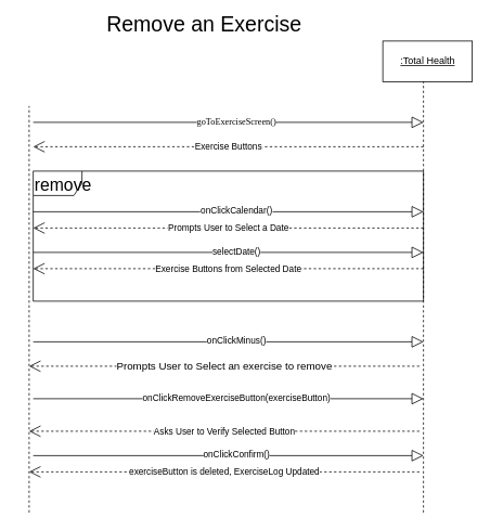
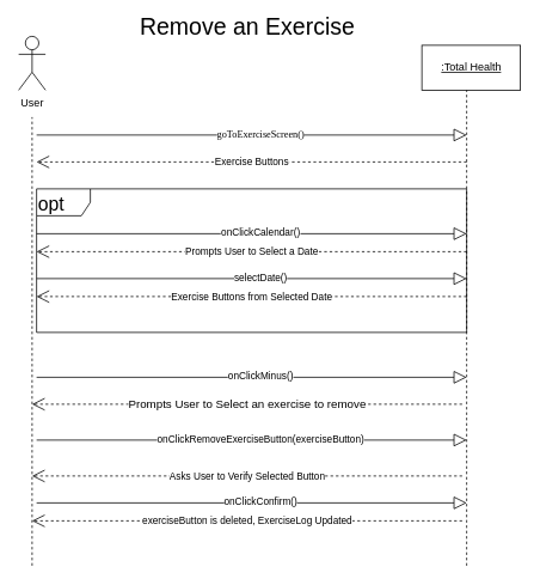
- <mxCell id="14" value="&lt;font style=&quot;font-size: 26px&quot;&gt;Remove an Exercise&lt;br&gt;&lt;/font&gt;" style="text;html=1;align=center;verticalAlign=middle;resizable=0;points=[];autosize=1;strokeColor=none;fillColor=none;" parent="1" vertex="1"><mxGeometry x="120" y="20" width="260" height="20" as="geometry" /></mxCell>
+ <mxCell id="14" value="&lt;font style=&quot;font-size: 26px&quot;&gt;Remove an Exercise&lt;br&gt;&lt;/font&gt;" style="text;html=1;align=center;verticalAlign=middle;resizable=0;points=[];autosize=1;strokeColor=none;fillColor=none;" parent="1" vertex="1"><mxGeometry x="145" y="20" width="260" height="20" as="geometry" /></mxCell>
+ <mxCell id="2" value="User" style="shape=umlActor;verticalLabelPosition=bottom;verticalAlign=top;html=1;" parent="1" vertex="1"><mxGeometry x="20" y="40" width="30" height="60" as="geometry" /></mxCell>
- <mxCell id="15" value="&lt;div align=&quot;left&quot;&gt;&lt;font style=&quot;font-size: 21px&quot;&gt;remove&lt;/font&gt;&lt;/div&gt;" style="shape=umlFrame;whiteSpace=wrap;html=1;fontSize=26;align=left;" parent="1" vertex="1"><mxGeometry x="40" y="210" width="480" height="160" as="geometry" /></mxCell>
+ <mxCell id="15" value="&lt;div align=&quot;left&quot;&gt;&lt;font style=&quot;font-size: 21px&quot;&gt;opt&lt;/font&gt;&lt;/div&gt;" style="shape=umlFrame;whiteSpace=wrap;html=1;fontSize=26;align=left;" parent="1" vertex="1"><mxGeometry x="40" y="210" width="480" height="160" as="geometry" /></mxCell>
